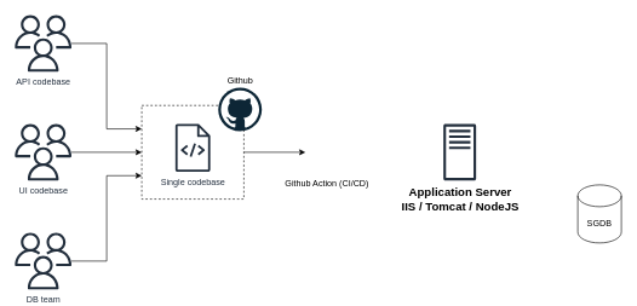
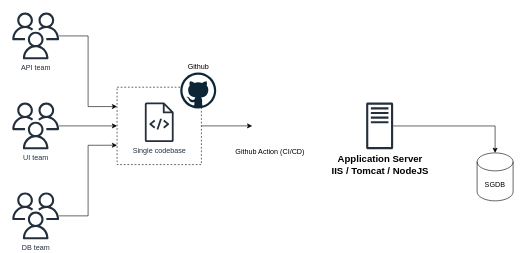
- <mxCell id="5" value="API codebase" style="sketch=0;outlineConnect=0;fontColor=#232F3E;gradientColor=none;fillColor=#232F3D;strokeColor=none;dashed=0;verticalLabelPosition=bottom;verticalAlign=top;align=center;html=1;fontSize=12;fontStyle=0;aspect=fixed;pointerEvents=1;shape=mxgraph.aws4.users;" vertex="1" parent="1"><mxGeometry x="20" y="20" width="78" height="78" as="geometry" /></mxCell>
+ <mxCell id="5" value="API team" style="sketch=0;outlineConnect=0;fontColor=#232F3E;gradientColor=none;fillColor=#232F3D;strokeColor=none;dashed=0;verticalLabelPosition=bottom;verticalAlign=top;align=center;html=1;fontSize=12;fontStyle=0;aspect=fixed;pointerEvents=1;shape=mxgraph.aws4.users;" vertex="1" parent="1"><mxGeometry x="20" y="20" width="78" height="78" as="geometry" /></mxCell>
+ <mxCell id="14" style="edgeStyle=orthogonalEdgeStyle;rounded=0;orthogonalLoop=1;jettySize=auto;html=1;" edge="1" parent="1" source="15" target="13"><mxGeometry relative="1" as="geometry" /></mxCell>
- <mxCell id="9" value="UI codebase" style="sketch=0;outlineConnect=0;fontColor=#232F3E;gradientColor=none;fillColor=#232F3D;strokeColor=none;dashed=0;verticalLabelPosition=bottom;verticalAlign=top;align=center;html=1;fontSize=12;fontStyle=0;aspect=fixed;pointerEvents=1;shape=mxgraph.aws4.users;" vertex="1" parent="1"><mxGeometry x="20" y="170" width="78" height="78" as="geometry" /></mxCell>
+ <mxCell id="9" value="UI team" style="sketch=0;outlineConnect=0;fontColor=#232F3E;gradientColor=none;fillColor=#232F3D;strokeColor=none;dashed=0;verticalLabelPosition=bottom;verticalAlign=top;align=center;html=1;fontSize=12;fontStyle=0;aspect=fixed;pointerEvents=1;shape=mxgraph.aws4.users;" vertex="1" parent="1"><mxGeometry x="20" y="170" width="78" height="78" as="geometry" /></mxCell>
